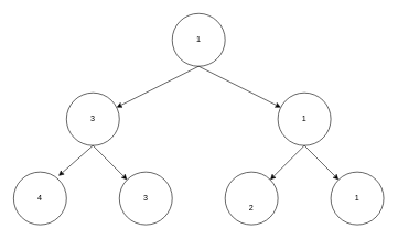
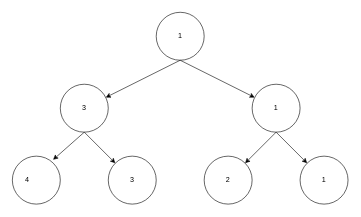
- <mxCell id="15" value="4" style="text;html=1;strokeColor=none;fillColor=none;align=center;verticalAlign=middle;whiteSpace=wrap;rounded=0;" vertex="1" parent="1"><mxGeometry x="40" y="290" width="40" height="20" as="geometry" /></mxCell>
+ <mxCell id="15" value="4" style="text;html=1;strokeColor=none;fillColor=none;align=center;verticalAlign=middle;whiteSpace=wrap;rounded=0;" vertex="1" parent="1"><mxGeometry x="25" y="290" width="40" height="20" as="geometry" /></mxCell>
- <mxCell id="17" value="2" style="text;html=1;strokeColor=none;fillColor=none;align=center;verticalAlign=middle;whiteSpace=wrap;rounded=0;" vertex="1" parent="1"><mxGeometry x="360" y="305" width="40" height="20" as="geometry" /></mxCell>
+ <mxCell id="17" value="2" style="text;html=1;strokeColor=none;fillColor=none;align=center;verticalAlign=middle;whiteSpace=wrap;rounded=0;" vertex="1" parent="1"><mxGeometry x="360" y="290" width="40" height="20" as="geometry" /></mxCell>
